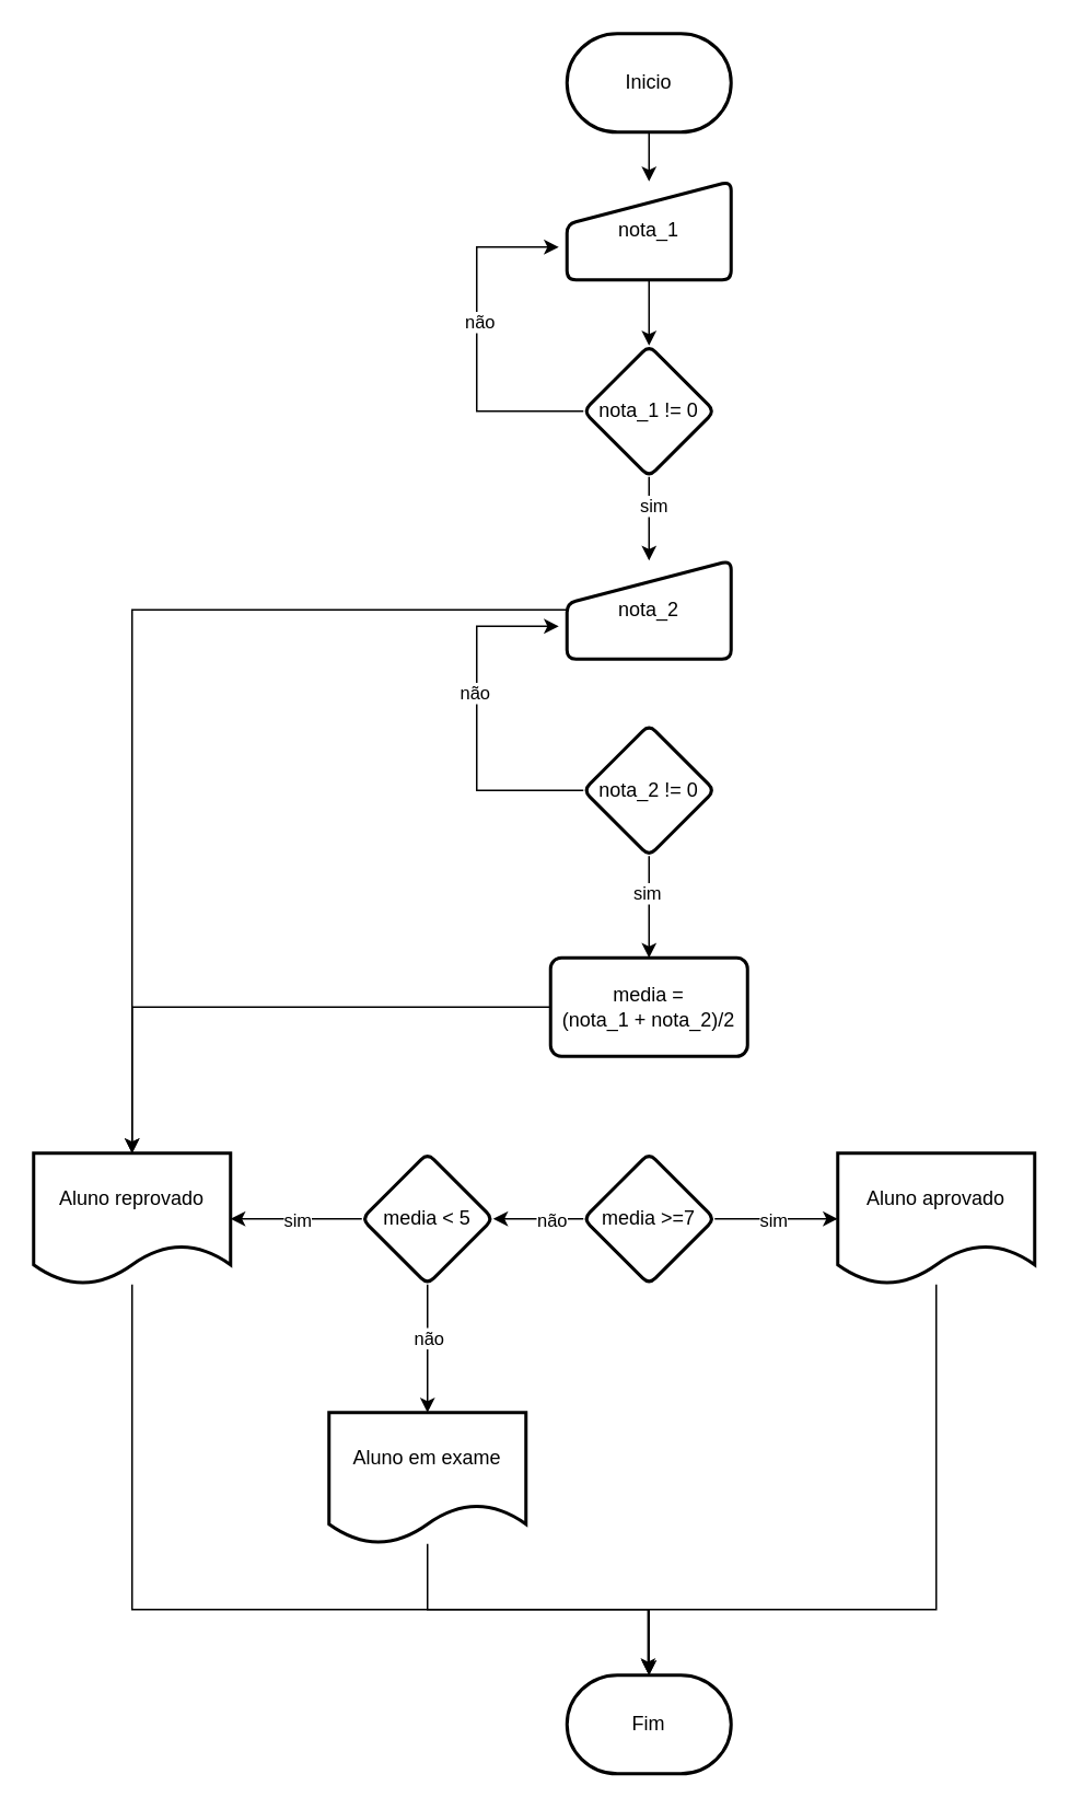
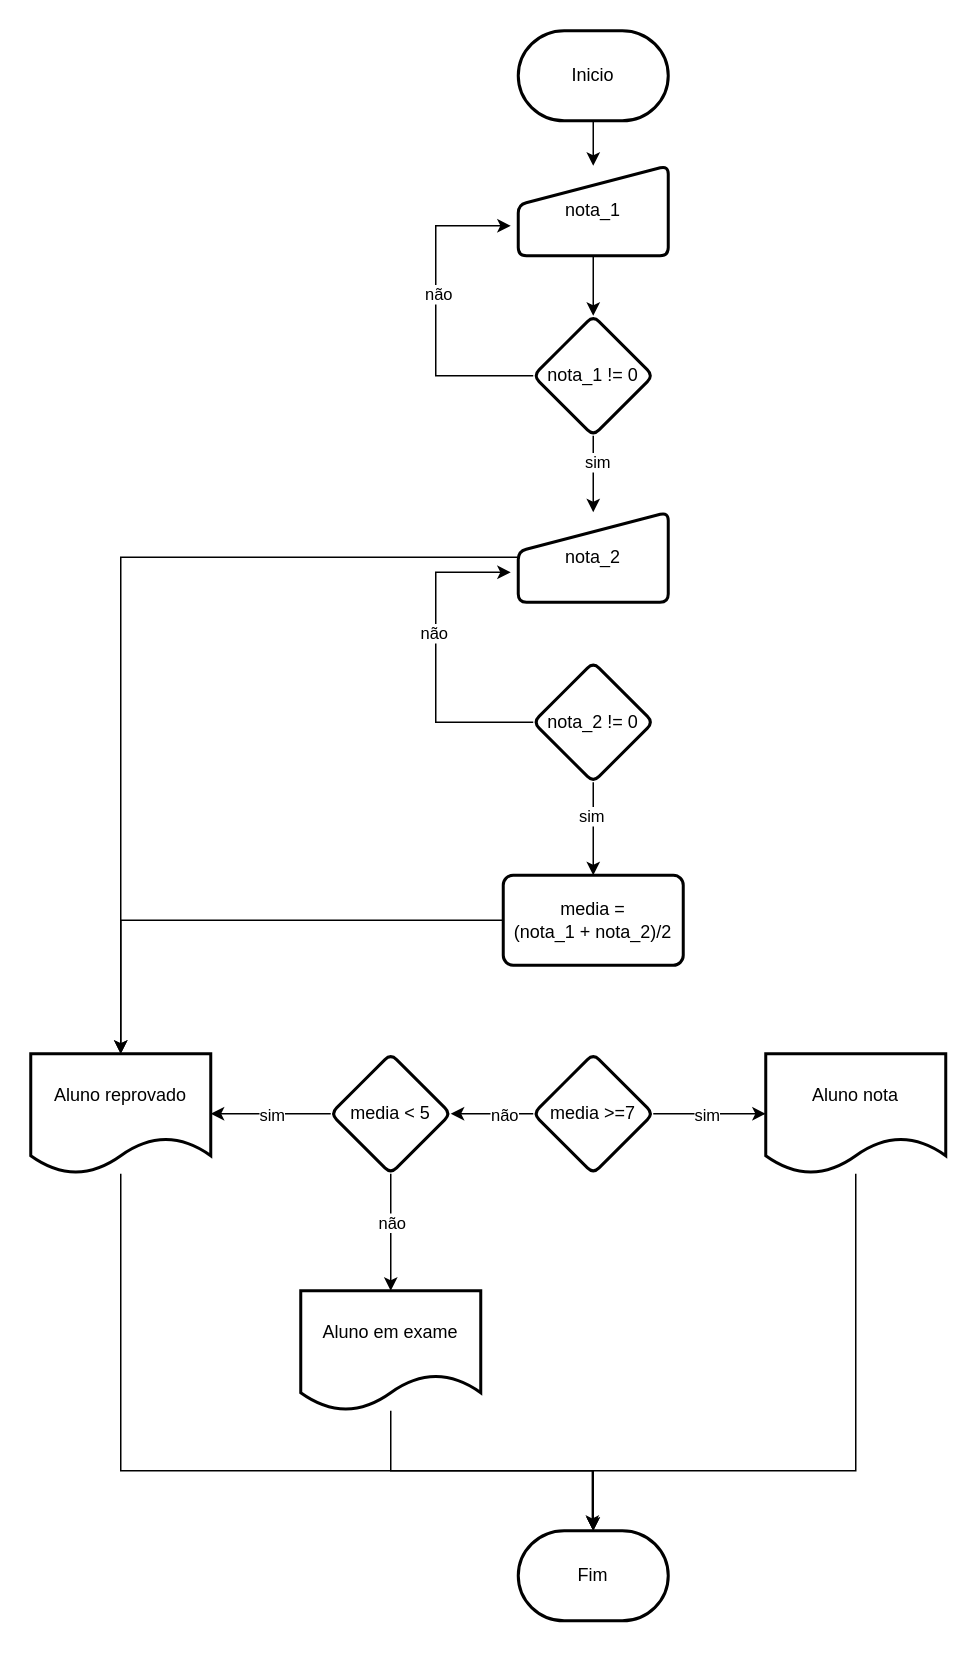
- <mxCell id="26" value="Aluno aprovado" style="shape=document;whiteSpace=wrap;html=1;boundedLbl=1;strokeWidth=2;rounded=1;arcSize=11;" vertex="1" parent="1"><mxGeometry x="510" y="702" width="120" height="80" as="geometry" /></mxCell>
+ <mxCell id="26" value="Aluno nota" style="shape=document;whiteSpace=wrap;html=1;boundedLbl=1;strokeWidth=2;rounded=1;arcSize=11;" vertex="1" parent="1"><mxGeometry x="510" y="702" width="120" height="80" as="geometry" /></mxCell>
